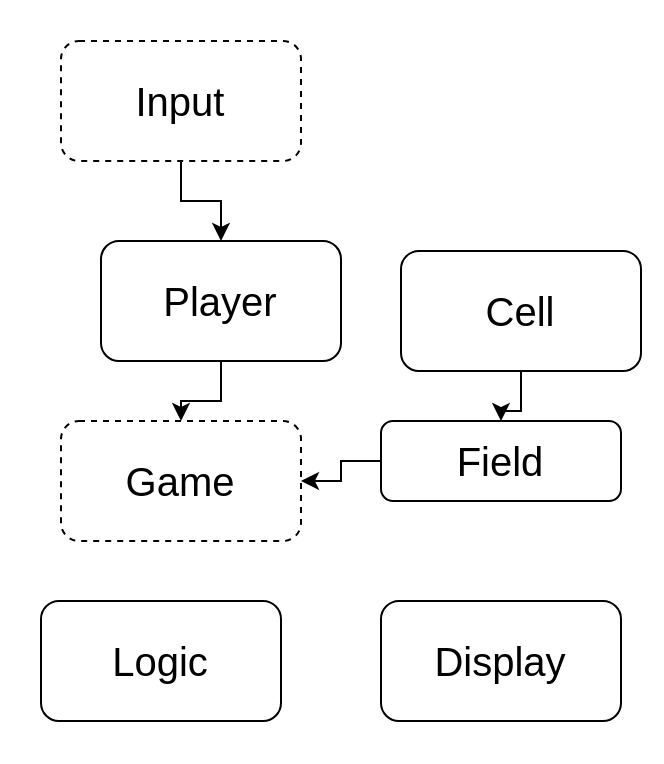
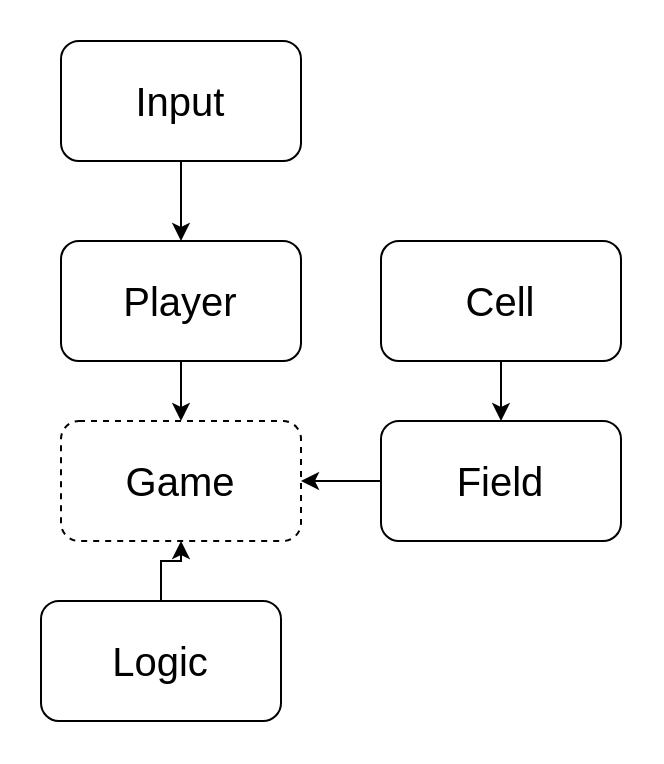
- <mxCell id="3" value="&lt;font style=&quot;font-size: 20px&quot;&gt;Input&lt;/font&gt;" style="rounded=1;whiteSpace=wrap;html=1;dashed=1;" vertex="1" parent="1"><mxGeometry x="30" y="20" width="120" height="60" as="geometry" /></mxCell>
+ <mxCell id="3" value="&lt;font style=&quot;font-size: 20px&quot;&gt;Input&lt;/font&gt;" style="rounded=1;whiteSpace=wrap;html=1;" vertex="1" parent="1"><mxGeometry x="30" y="20" width="120" height="60" as="geometry" /></mxCell>
- <mxCell id="5" value="&lt;font style=&quot;font-size: 20px&quot;&gt;Player&lt;/font&gt;" style="rounded=1;whiteSpace=wrap;html=1;" vertex="1" parent="1"><mxGeometry x="50" y="120" width="120" height="60" as="geometry" /></mxCell>
+ <mxCell id="5" value="&lt;font style=&quot;font-size: 20px&quot;&gt;Player&lt;/font&gt;" style="rounded=1;whiteSpace=wrap;html=1;" vertex="1" parent="1"><mxGeometry x="30" y="120" width="120" height="60" as="geometry" /></mxCell>
- <mxCell id="7" value="&lt;font style=&quot;font-size: 20px&quot;&gt;Cell&lt;/font&gt;" style="rounded=1;whiteSpace=wrap;html=1;" vertex="1" parent="1"><mxGeometry x="200" y="125" width="120" height="60" as="geometry" /></mxCell>
+ <mxCell id="7" value="&lt;font style=&quot;font-size: 20px&quot;&gt;Cell&lt;/font&gt;" style="rounded=1;whiteSpace=wrap;html=1;" vertex="1" parent="1"><mxGeometry x="190" y="120" width="120" height="60" as="geometry" /></mxCell>
- <mxCell id="10" value="&lt;font style=&quot;font-size: 20px&quot;&gt;Field&lt;/font&gt;" style="rounded=1;whiteSpace=wrap;html=1;" vertex="1" parent="1"><mxGeometry x="190" y="210" width="120" height="40" as="geometry" /></mxCell>
+ <mxCell id="10" value="&lt;font style=&quot;font-size: 20px&quot;&gt;Field&lt;/font&gt;" style="rounded=1;whiteSpace=wrap;html=1;" vertex="1" parent="1"><mxGeometry x="190" y="210" width="120" height="60" as="geometry" /></mxCell>
+ <mxCell id="11" value="" style="edgeStyle=orthogonalEdgeStyle;rounded=0;orthogonalLoop=1;jettySize=auto;html=1;fontSize=20;" edge="1" parent="1" source="12" target="8"><mxGeometry relative="1" as="geometry" /></mxCell>
- <mxCell id="13" value="&lt;font style=&quot;font-size: 20px&quot;&gt;Display&lt;/font&gt;" style="rounded=1;whiteSpace=wrap;html=1;" vertex="1" parent="1"><mxGeometry x="190" y="300" width="120" height="60" as="geometry" /></mxCell>
